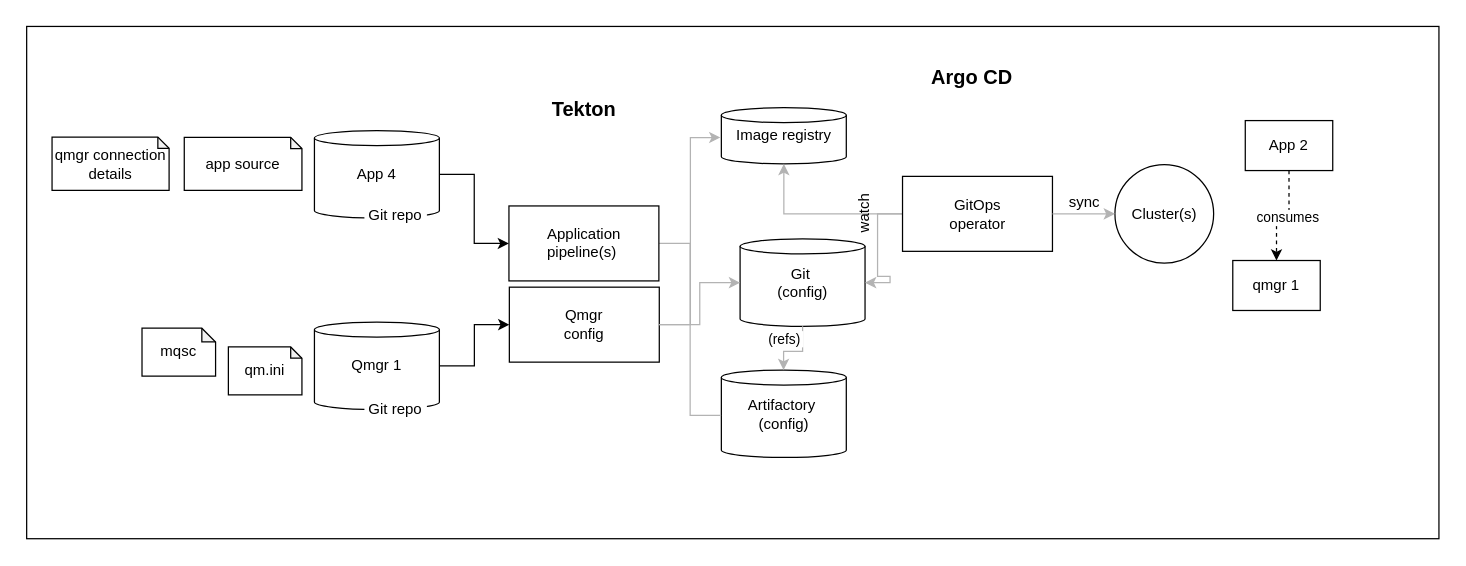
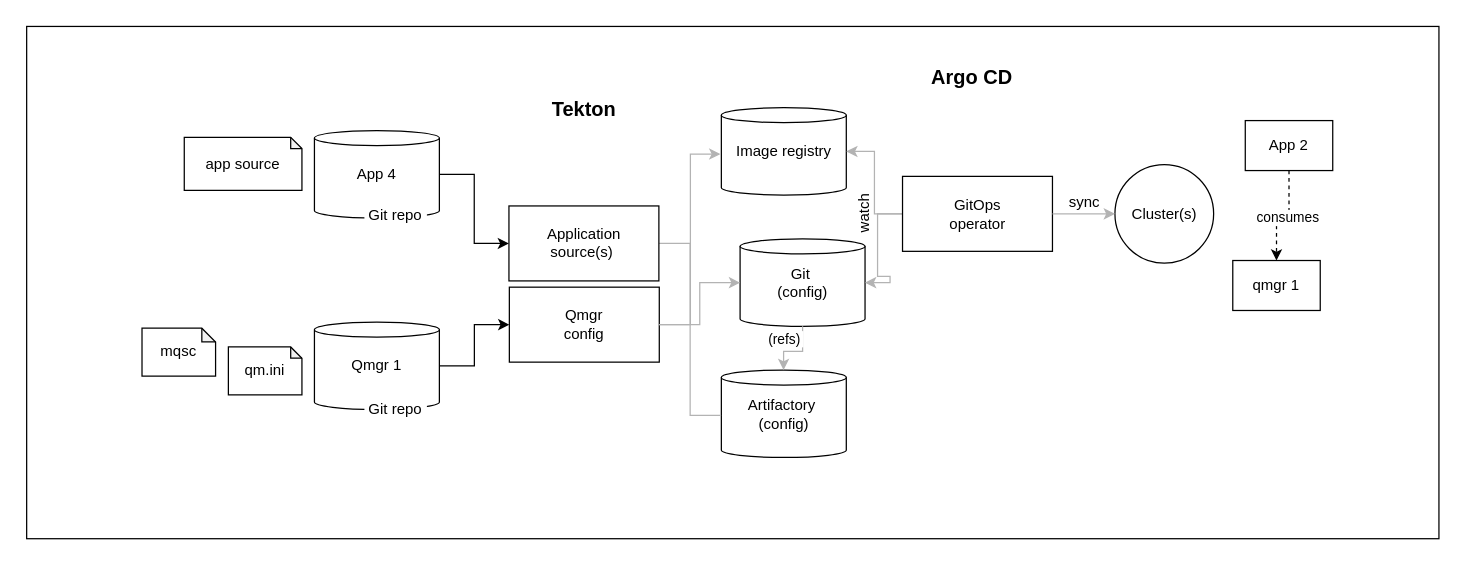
- <mxCell id="4" value="Image registry" style="shape=cylinder2;whiteSpace=wrap;html=1;boundedLbl=1;backgroundOutline=1;size=6.0;strokeWidth=1;fillColor=#ffffff;fontSize=12;fontColor=#000000;" vertex="1" parent="1"><mxGeometry x="576.68" y="85.66" width="100" height="45" as="geometry" /></mxCell>
+ <mxCell id="4" value="Image registry" style="shape=cylinder2;whiteSpace=wrap;html=1;boundedLbl=1;backgroundOutline=1;size=6.0;strokeWidth=1;fillColor=#ffffff;fontSize=12;fontColor=#000000;" vertex="1" parent="1"><mxGeometry x="576.68" y="85.66" width="100" height="70" as="geometry" /></mxCell>
- <mxCell id="24" value="qmgr connection details" style="shape=note;whiteSpace=wrap;html=1;backgroundOutline=1;darkOpacity=0.05;fillColor=none;size=9;" vertex="1" parent="1"><mxGeometry x="41" y="109.2" width="93.68" height="42.71" as="geometry" /></mxCell>
- <mxCell id="34" value="Application &lt;br&gt;pipeline(s)&amp;nbsp;" style="rounded=0;whiteSpace=wrap;html=1;strokeWidth=1;fillColor=#ffffff;fontSize=12;fontColor=#000000;" vertex="1" parent="1"><mxGeometry x="406.68" y="164.33" width="120" height="60" as="geometry" /></mxCell>
+ <mxCell id="34" value="Application &lt;br&gt;source(s)&amp;nbsp;" style="rounded=0;whiteSpace=wrap;html=1;strokeWidth=1;fillColor=#ffffff;fontSize=12;fontColor=#000000;" vertex="1" parent="1"><mxGeometry x="406.68" y="164.33" width="120" height="60" as="geometry" /></mxCell>
